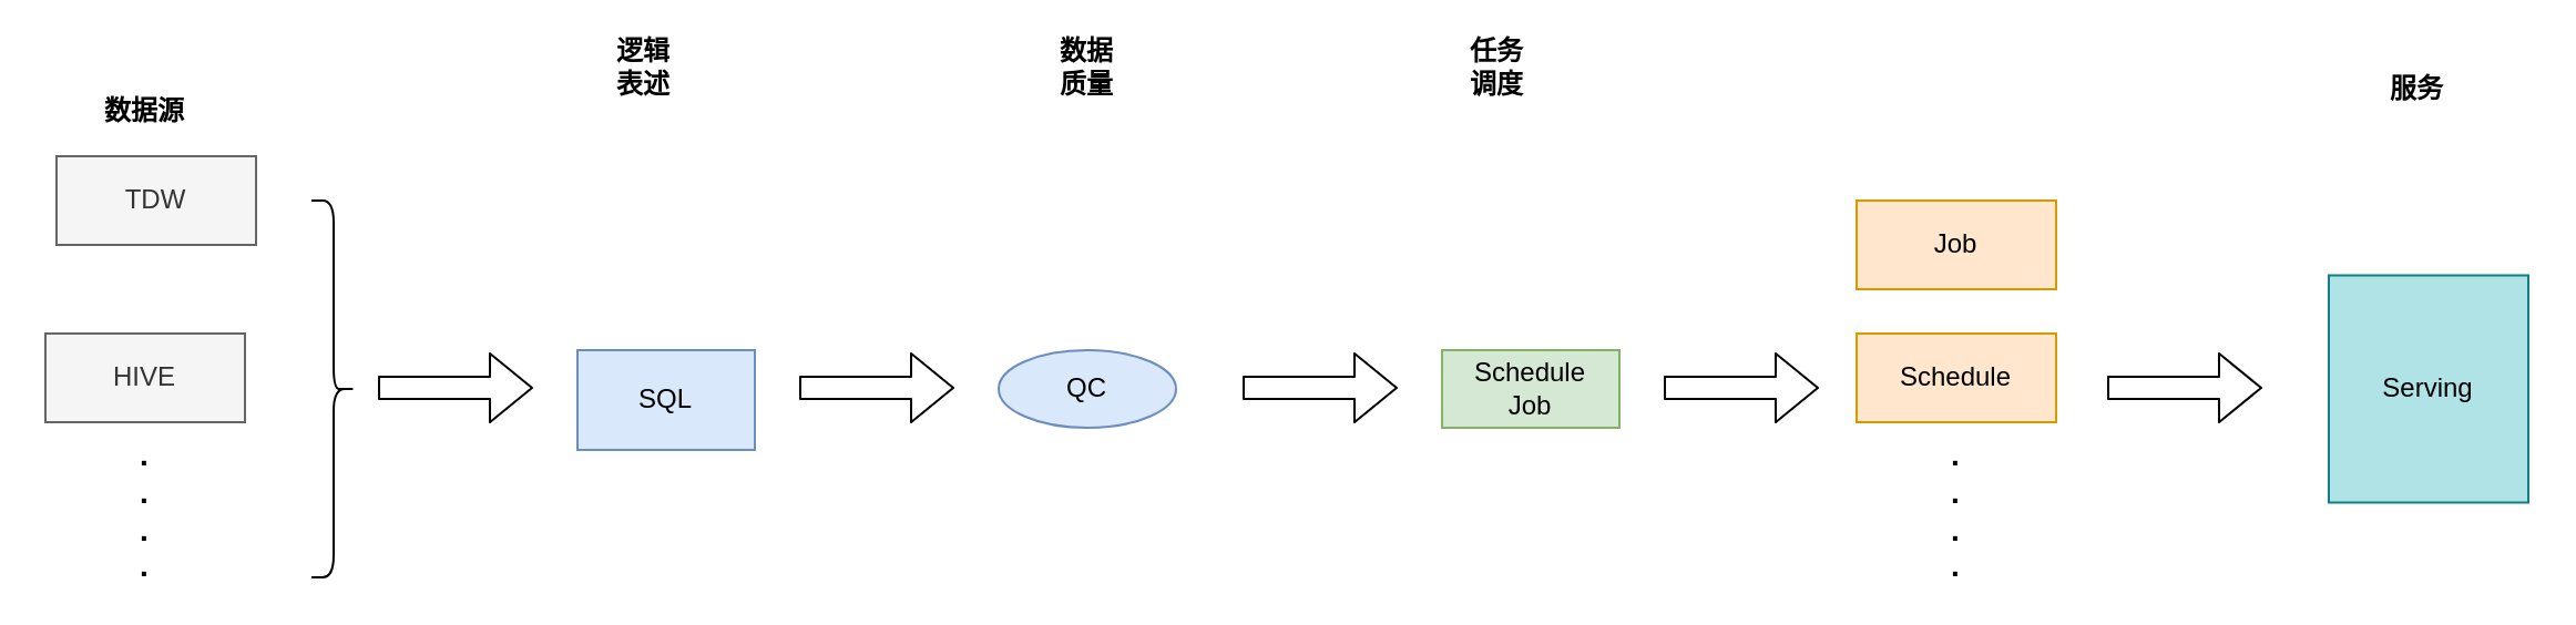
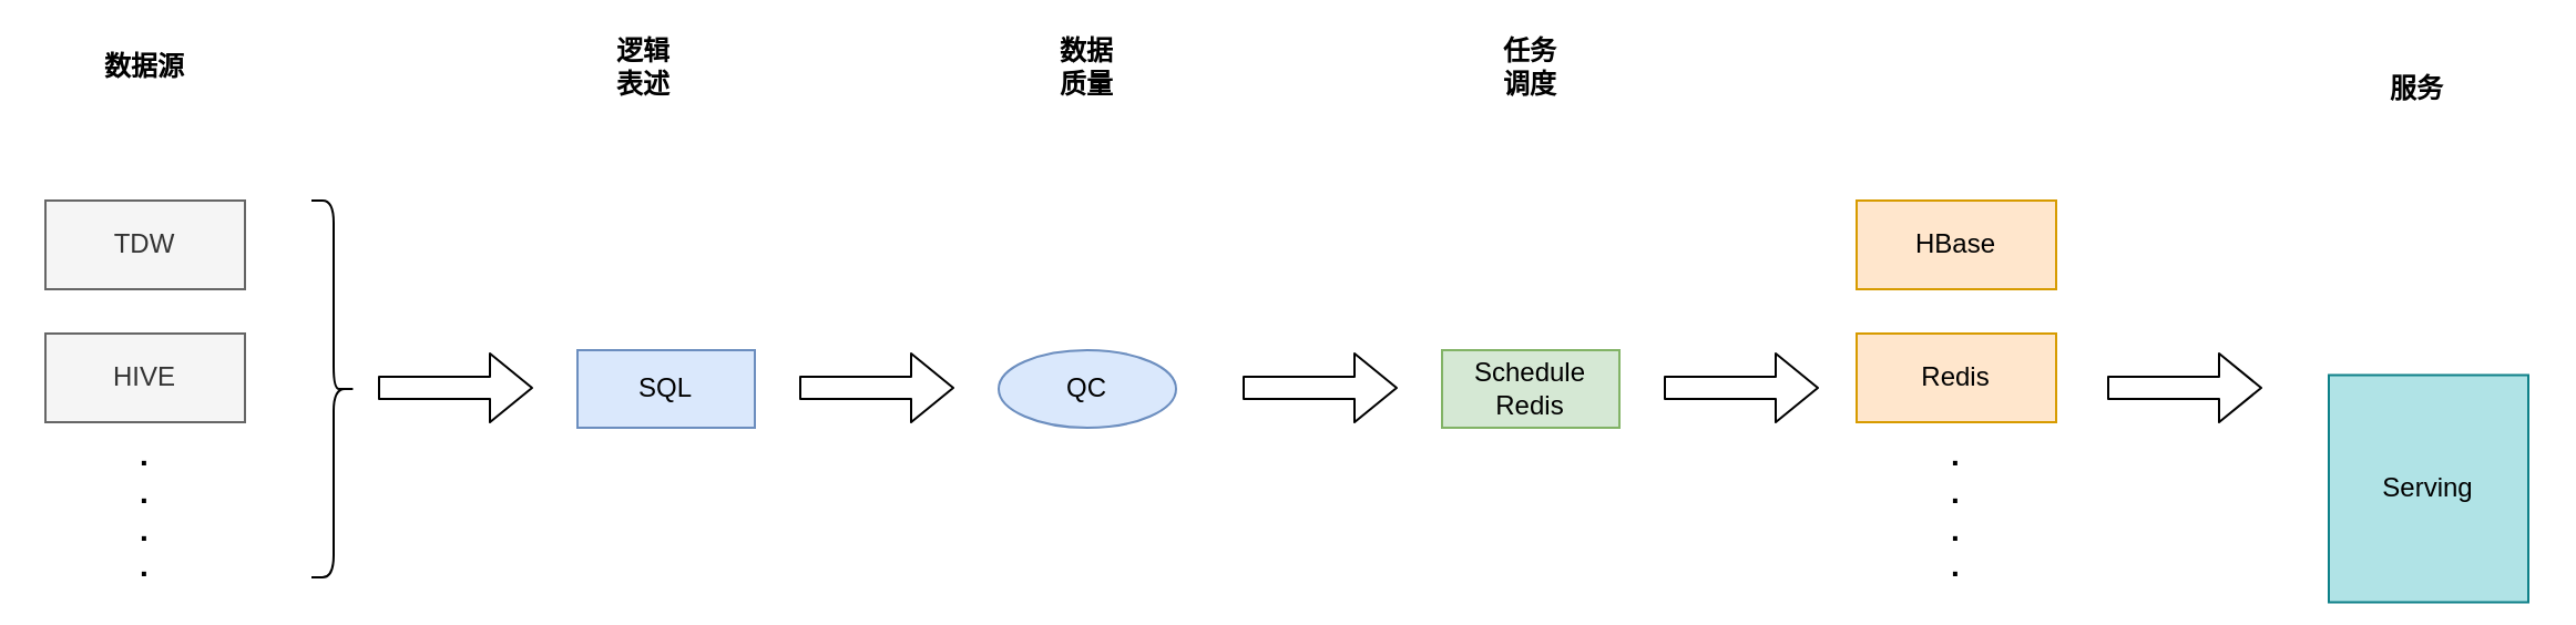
- <mxCell id="18" value="任务&lt;br&gt;调度" style="text;html=1;strokeColor=none;fillColor=none;align=center;verticalAlign=middle;whiteSpace=wrap;rounded=0;fontStyle=1" vertex="1" parent="1"><mxGeometry x="655" y="20" width="40" height="20" as="geometry" /></mxCell>
+ <mxCell id="18" value="任务&lt;br&gt;调度" style="text;html=1;strokeColor=none;fillColor=none;align=center;verticalAlign=middle;whiteSpace=wrap;rounded=0;fontStyle=1" vertex="1" parent="1"><mxGeometry x="670" y="20" width="40" height="20" as="geometry" /></mxCell>
- <mxCell id="16" value="数据源" style="text;html=1;strokeColor=none;fillColor=none;align=center;verticalAlign=middle;whiteSpace=wrap;rounded=0;fontStyle=1" vertex="1" parent="1"><mxGeometry x="45" y="40" width="40" height="20" as="geometry" /></mxCell>
+ <mxCell id="16" value="数据源" style="text;html=1;strokeColor=none;fillColor=none;align=center;verticalAlign=middle;whiteSpace=wrap;rounded=0;fontStyle=1" vertex="1" parent="1"><mxGeometry x="45" y="20" width="40" height="20" as="geometry" /></mxCell>
- <mxCell id="2" value="TDW" style="rounded=0;whiteSpace=wrap;html=1;fillColor=#f5f5f5;strokeColor=#666666;fontColor=#333333;" vertex="1" parent="1"><mxGeometry x="25" y="70" width="90" height="40" as="geometry" /></mxCell>
+ <mxCell id="2" value="TDW" style="rounded=0;whiteSpace=wrap;html=1;fillColor=#f5f5f5;strokeColor=#666666;fontColor=#333333;" vertex="1" parent="1"><mxGeometry x="20" y="90" width="90" height="40" as="geometry" /></mxCell>
- <mxCell id="11" value="Job" style="rounded=0;whiteSpace=wrap;html=1;fillColor=#ffe6cc;strokeColor=#d79b00;" vertex="1" parent="1"><mxGeometry x="837" y="90" width="90" height="40" as="geometry" /></mxCell>
+ <mxCell id="11" value="HBase" style="rounded=0;whiteSpace=wrap;html=1;fillColor=#ffe6cc;strokeColor=#d79b00;" vertex="1" parent="1"><mxGeometry x="837" y="90" width="90" height="40" as="geometry" /></mxCell>
- <mxCell id="12" value="Schedule" style="rounded=0;whiteSpace=wrap;html=1;fillColor=#ffe6cc;strokeColor=#d79b00;" vertex="1" parent="1"><mxGeometry x="837" y="150" width="90" height="40" as="geometry" /></mxCell>
+ <mxCell id="12" value="Redis" style="rounded=0;whiteSpace=wrap;html=1;fillColor=#ffe6cc;strokeColor=#d79b00;" vertex="1" parent="1"><mxGeometry x="837" y="150" width="90" height="40" as="geometry" /></mxCell>
- <mxCell id="9" value="Schedule&lt;br&gt;Job" style="rounded=0;whiteSpace=wrap;html=1;fillColor=#d5e8d4;strokeColor=#82b366;" vertex="1" parent="1"><mxGeometry x="650" y="157.5" width="80" height="35" as="geometry" /></mxCell>
+ <mxCell id="9" value="Schedule&lt;br&gt;Redis" style="rounded=0;whiteSpace=wrap;html=1;fillColor=#d5e8d4;strokeColor=#82b366;" vertex="1" parent="1"><mxGeometry x="650" y="157.5" width="80" height="35" as="geometry" /></mxCell>
- <mxCell id="15" value="Serving" style="rounded=0;whiteSpace=wrap;html=1;fillColor=#b0e3e6;strokeColor=#0e8088;" vertex="1" parent="1"><mxGeometry x="1050" y="123.75" width="90" height="102.5" as="geometry" /></mxCell>
+ <mxCell id="15" value="Serving" style="rounded=0;whiteSpace=wrap;html=1;fillColor=#b0e3e6;strokeColor=#0e8088;" vertex="1" parent="1"><mxGeometry x="1050" y="168.75" width="90" height="102.5" as="geometry" /></mxCell>
- <mxCell id="7" value="SQL" style="rounded=0;whiteSpace=wrap;html=1;fillColor=#dae8fc;strokeColor=#6c8ebf;" vertex="1" parent="1"><mxGeometry x="260" y="157.5" width="80" height="45" as="geometry" /></mxCell>
+ <mxCell id="7" value="SQL" style="rounded=0;whiteSpace=wrap;html=1;fillColor=#dae8fc;strokeColor=#6c8ebf;" vertex="1" parent="1"><mxGeometry x="260" y="157.5" width="80" height="35" as="geometry" /></mxCell>
